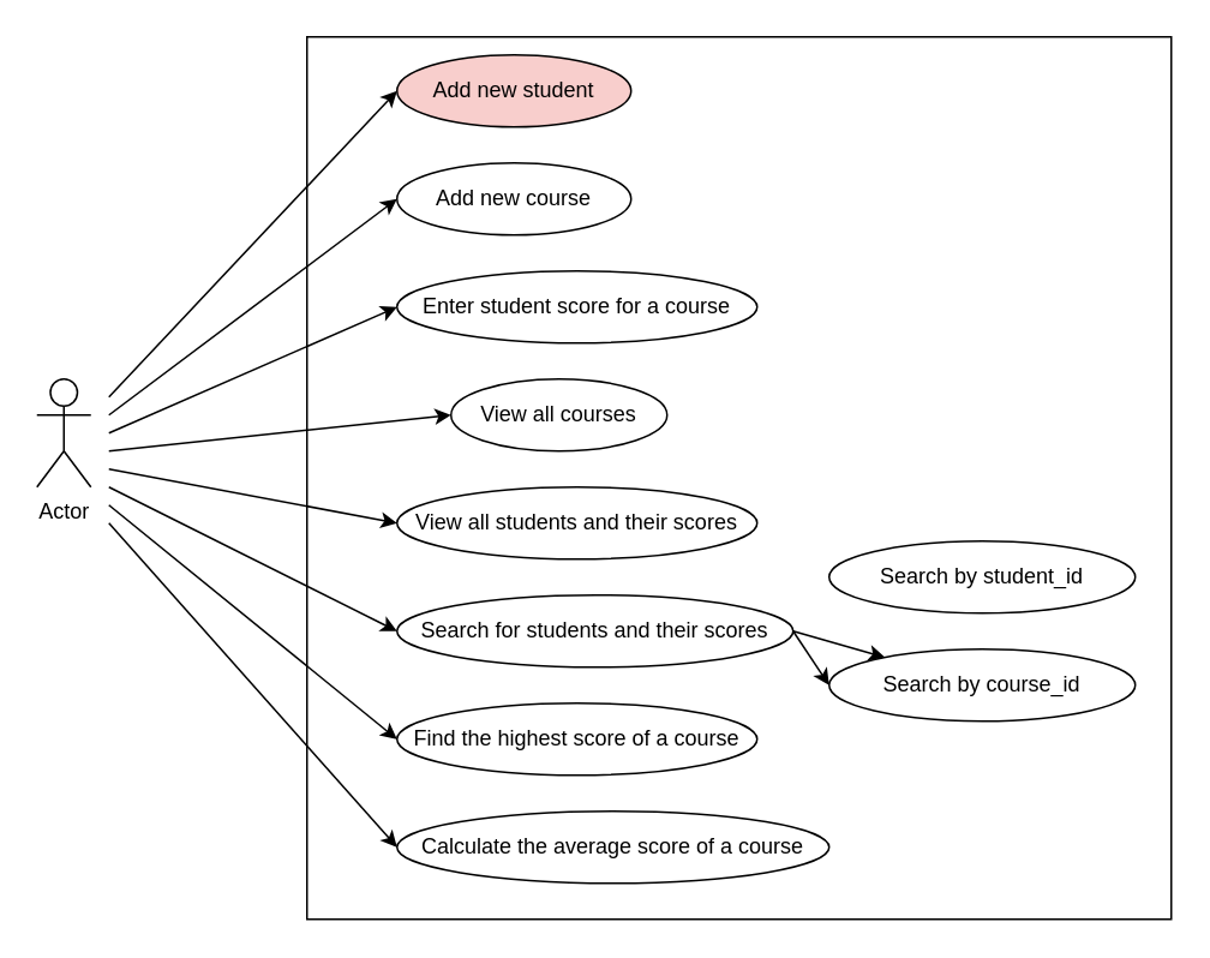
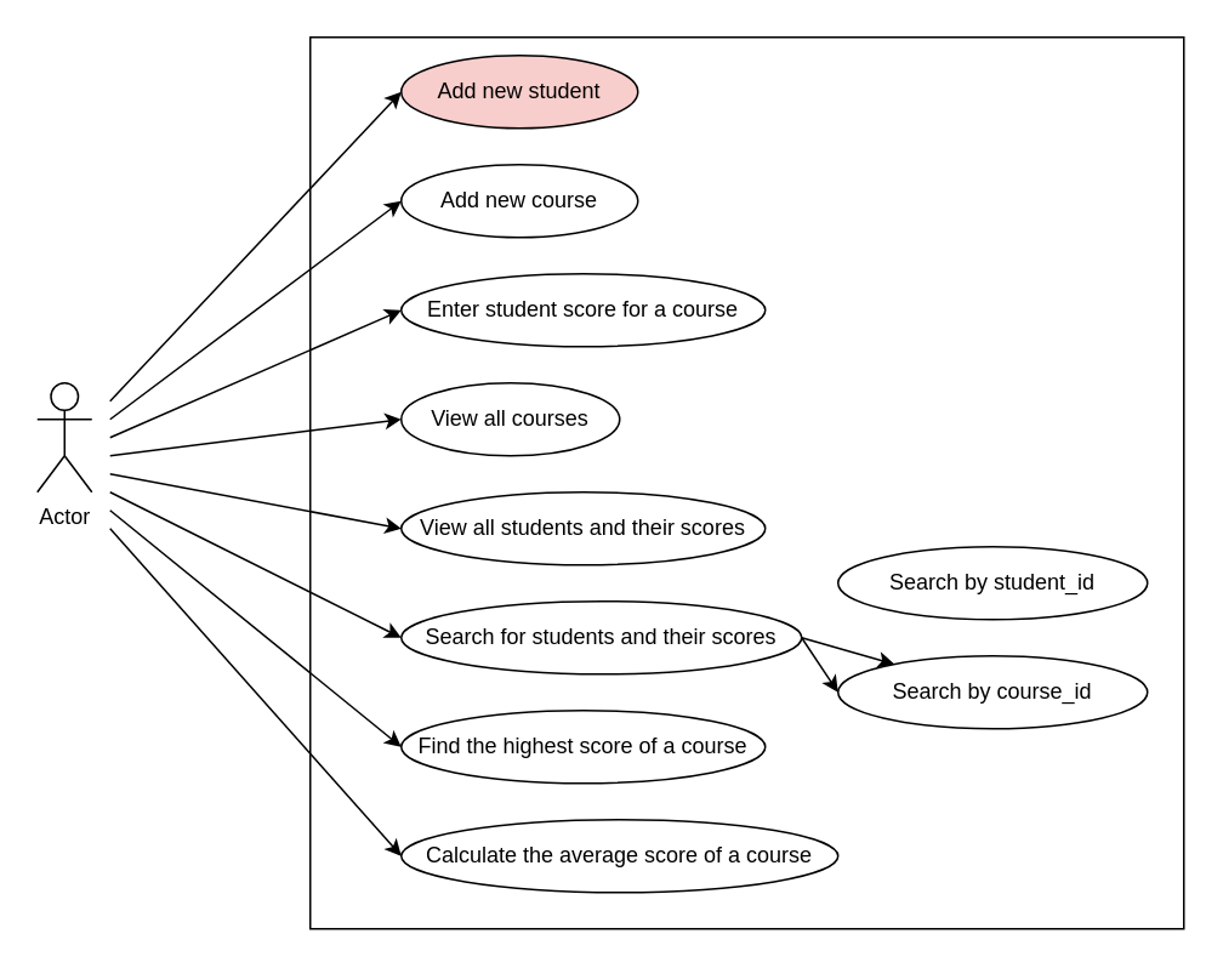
- <mxCell id="9" value="View all courses" style="ellipse;whiteSpace=wrap;html=1;" vertex="1" parent="1"><mxGeometry x="250" y="210" width="120" height="40" as="geometry" /></mxCell>
+ <mxCell id="9" value="View all courses" style="ellipse;whiteSpace=wrap;html=1;" vertex="1" parent="1"><mxGeometry x="220" y="210" width="120" height="40" as="geometry" /></mxCell>
